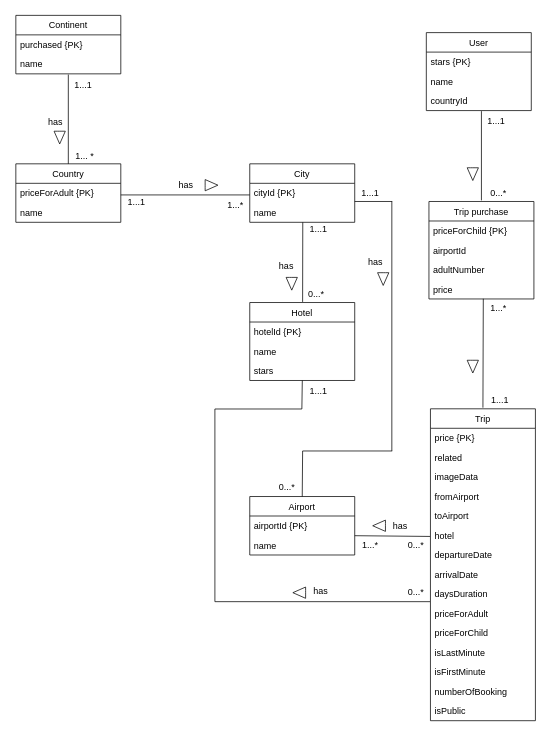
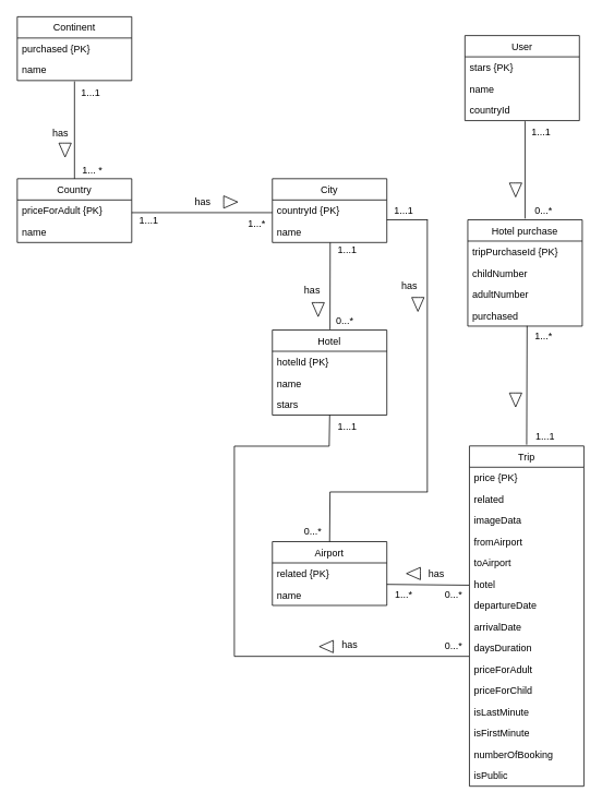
- <mxCell id="18" value="cityId {PK}" style="text;strokeColor=none;fillColor=none;align=left;verticalAlign=top;spacingLeft=4;spacingRight=4;overflow=hidden;rotatable=0;points=[[0,0.5],[1,0.5]];portConstraint=eastwest;" parent="17" vertex="1"><mxGeometry y="26" width="140" height="26" as="geometry" /></mxCell>
+ <mxCell id="18" value="countryId {PK}" style="text;strokeColor=none;fillColor=none;align=left;verticalAlign=top;spacingLeft=4;spacingRight=4;overflow=hidden;rotatable=0;points=[[0,0.5],[1,0.5]];portConstraint=eastwest;" parent="17" vertex="1"><mxGeometry y="26" width="140" height="26" as="geometry" /></mxCell>
- <mxCell id="41" value="Trip purchase" style="swimlane;fontStyle=0;childLayout=stackLayout;horizontal=1;startSize=26;fillColor=none;horizontalStack=0;resizeParent=1;resizeParentMax=0;resizeLast=0;collapsible=1;marginBottom=0;" parent="1" vertex="1"><mxGeometry x="571.5" y="268.25" width="140" height="130" as="geometry" /></mxCell>
+ <mxCell id="41" value="Hotel purchase" style="swimlane;fontStyle=0;childLayout=stackLayout;horizontal=1;startSize=26;fillColor=none;horizontalStack=0;resizeParent=1;resizeParentMax=0;resizeLast=0;collapsible=1;marginBottom=0;" parent="1" vertex="1"><mxGeometry x="571.5" y="268.25" width="140" height="130" as="geometry" /></mxCell>
- <mxCell id="42" value="priceForChild {PK}" style="text;strokeColor=none;fillColor=none;align=left;verticalAlign=top;spacingLeft=4;spacingRight=4;overflow=hidden;rotatable=0;points=[[0,0.5],[1,0.5]];portConstraint=eastwest;" parent="41" vertex="1"><mxGeometry y="26" width="140" height="26" as="geometry" /></mxCell>
+ <mxCell id="42" value="tripPurchaseId {PK}" style="text;strokeColor=none;fillColor=none;align=left;verticalAlign=top;spacingLeft=4;spacingRight=4;overflow=hidden;rotatable=0;points=[[0,0.5],[1,0.5]];portConstraint=eastwest;" parent="41" vertex="1"><mxGeometry y="26" width="140" height="26" as="geometry" /></mxCell>
- <mxCell id="43" value="airportId" style="text;strokeColor=none;fillColor=none;align=left;verticalAlign=top;spacingLeft=4;spacingRight=4;overflow=hidden;rotatable=0;points=[[0,0.5],[1,0.5]];portConstraint=eastwest;" parent="41" vertex="1"><mxGeometry y="52" width="140" height="26" as="geometry" /></mxCell>
+ <mxCell id="43" value="childNumber" style="text;strokeColor=none;fillColor=none;align=left;verticalAlign=top;spacingLeft=4;spacingRight=4;overflow=hidden;rotatable=0;points=[[0,0.5],[1,0.5]];portConstraint=eastwest;" parent="41" vertex="1"><mxGeometry y="52" width="140" height="26" as="geometry" /></mxCell>
- <mxCell id="45" value="price" style="text;strokeColor=none;fillColor=none;align=left;verticalAlign=top;spacingLeft=4;spacingRight=4;overflow=hidden;rotatable=0;points=[[0,0.5],[1,0.5]];portConstraint=eastwest;" parent="41" vertex="1"><mxGeometry y="104" width="140" height="26" as="geometry" /></mxCell>
+ <mxCell id="45" value="purchased" style="text;strokeColor=none;fillColor=none;align=left;verticalAlign=top;spacingLeft=4;spacingRight=4;overflow=hidden;rotatable=0;points=[[0,0.5],[1,0.5]];portConstraint=eastwest;" parent="41" vertex="1"><mxGeometry y="104" width="140" height="26" as="geometry" /></mxCell>
- <mxCell id="33" value="airportId {PK}" style="text;strokeColor=none;fillColor=none;align=left;verticalAlign=top;spacingLeft=4;spacingRight=4;overflow=hidden;rotatable=0;points=[[0,0.5],[1,0.5]];portConstraint=eastwest;" parent="32" vertex="1"><mxGeometry y="26" width="140" height="26" as="geometry" /></mxCell>
+ <mxCell id="33" value="related {PK}" style="text;strokeColor=none;fillColor=none;align=left;verticalAlign=top;spacingLeft=4;spacingRight=4;overflow=hidden;rotatable=0;points=[[0,0.5],[1,0.5]];portConstraint=eastwest;" parent="32" vertex="1"><mxGeometry y="26" width="140" height="26" as="geometry" /></mxCell>
